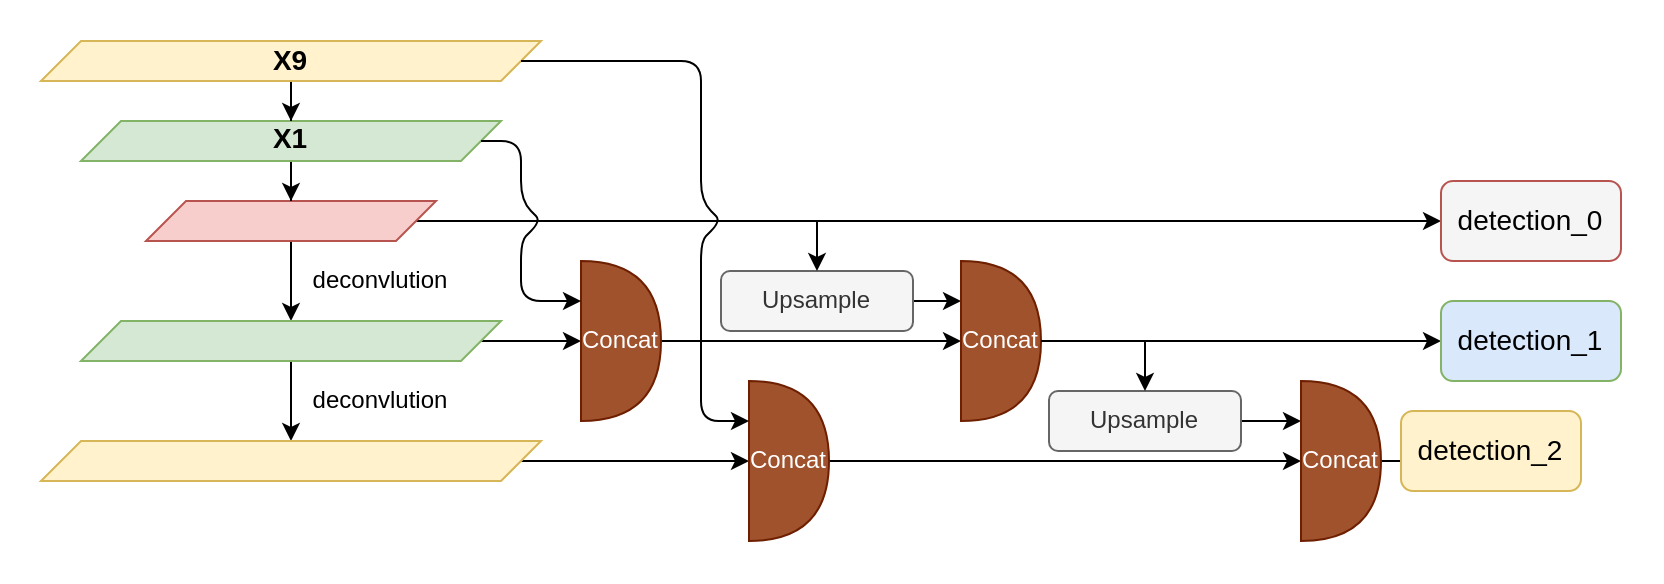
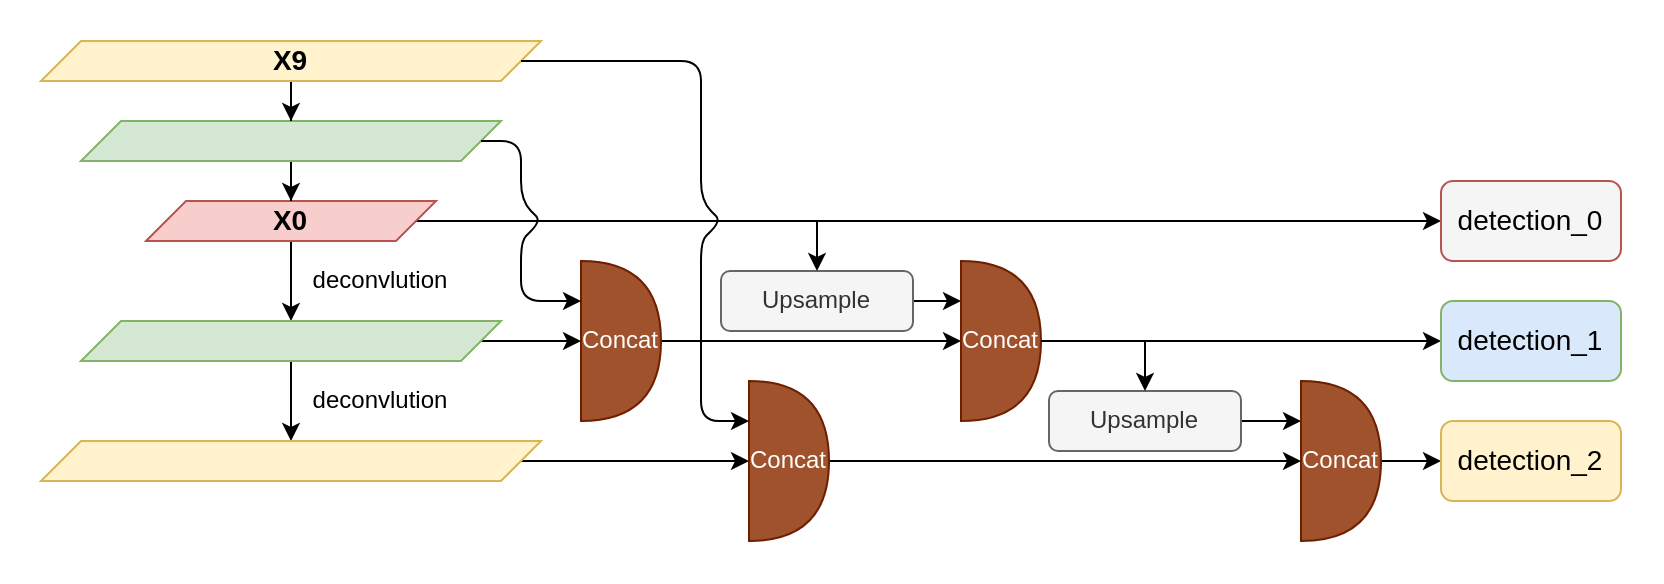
- <mxCell id="36" value="&lt;font size=&quot;1&quot;&gt;&lt;b style=&quot;font-size: 14px&quot;&gt;X1&lt;/b&gt;&lt;/font&gt;" style="text;html=1;strokeColor=none;align=center;verticalAlign=middle;whiteSpace=wrap;rounded=0;perimeterSpacing=5;" vertex="1" parent="1"><mxGeometry x="125" y="59" width="40" height="20" as="geometry" /></mxCell>
+ <mxCell id="37" value="&lt;font size=&quot;1&quot;&gt;&lt;b style=&quot;font-size: 14px&quot;&gt;X0&lt;/b&gt;&lt;/font&gt;" style="text;html=1;strokeColor=none;align=center;verticalAlign=middle;whiteSpace=wrap;rounded=0;perimeterSpacing=5;" vertex="1" parent="1"><mxGeometry x="125" y="100" width="40" height="20" as="geometry" /></mxCell>
- <mxCell id="35" value="&lt;font style=&quot;font-size: 14px&quot;&gt;detection_2&lt;/font&gt;" style="rounded=1;whiteSpace=wrap;html=1;strokeColor=#d6b656;fillColor=#fff2cc;" vertex="1" parent="1"><mxGeometry x="700" y="205" width="90" height="40" as="geometry" /></mxCell>
+ <mxCell id="35" value="&lt;font style=&quot;font-size: 14px&quot;&gt;detection_2&lt;/font&gt;" style="rounded=1;whiteSpace=wrap;html=1;strokeColor=#d6b656;fillColor=#fff2cc;" vertex="1" parent="1"><mxGeometry x="720" y="210" width="90" height="40" as="geometry" /></mxCell>
